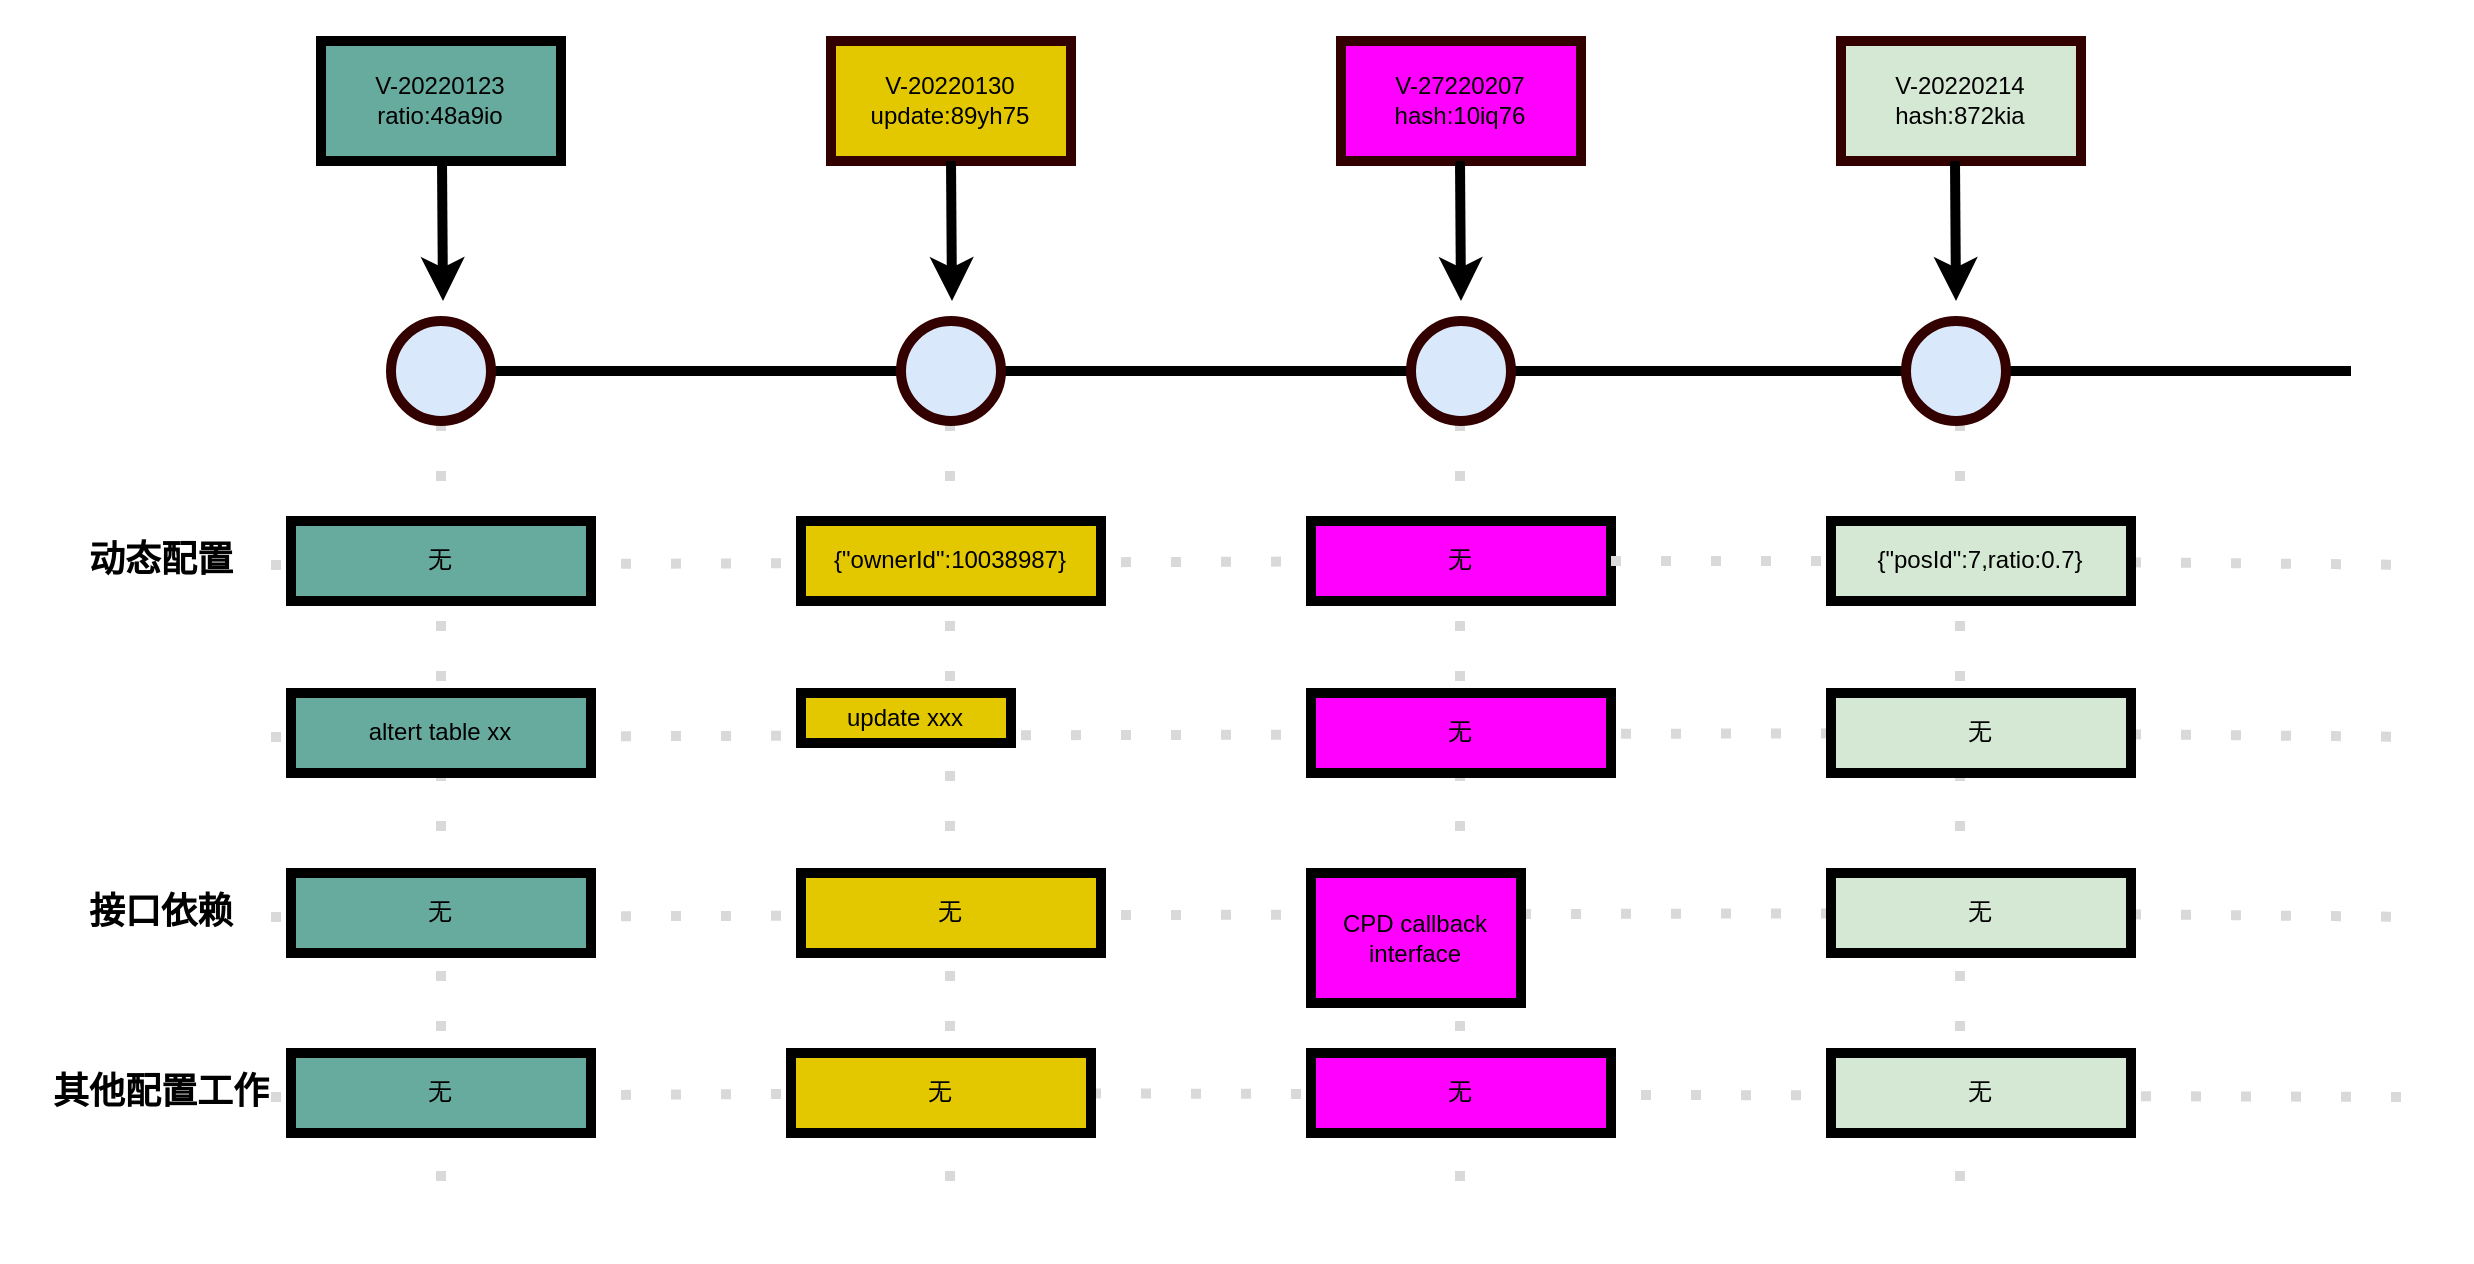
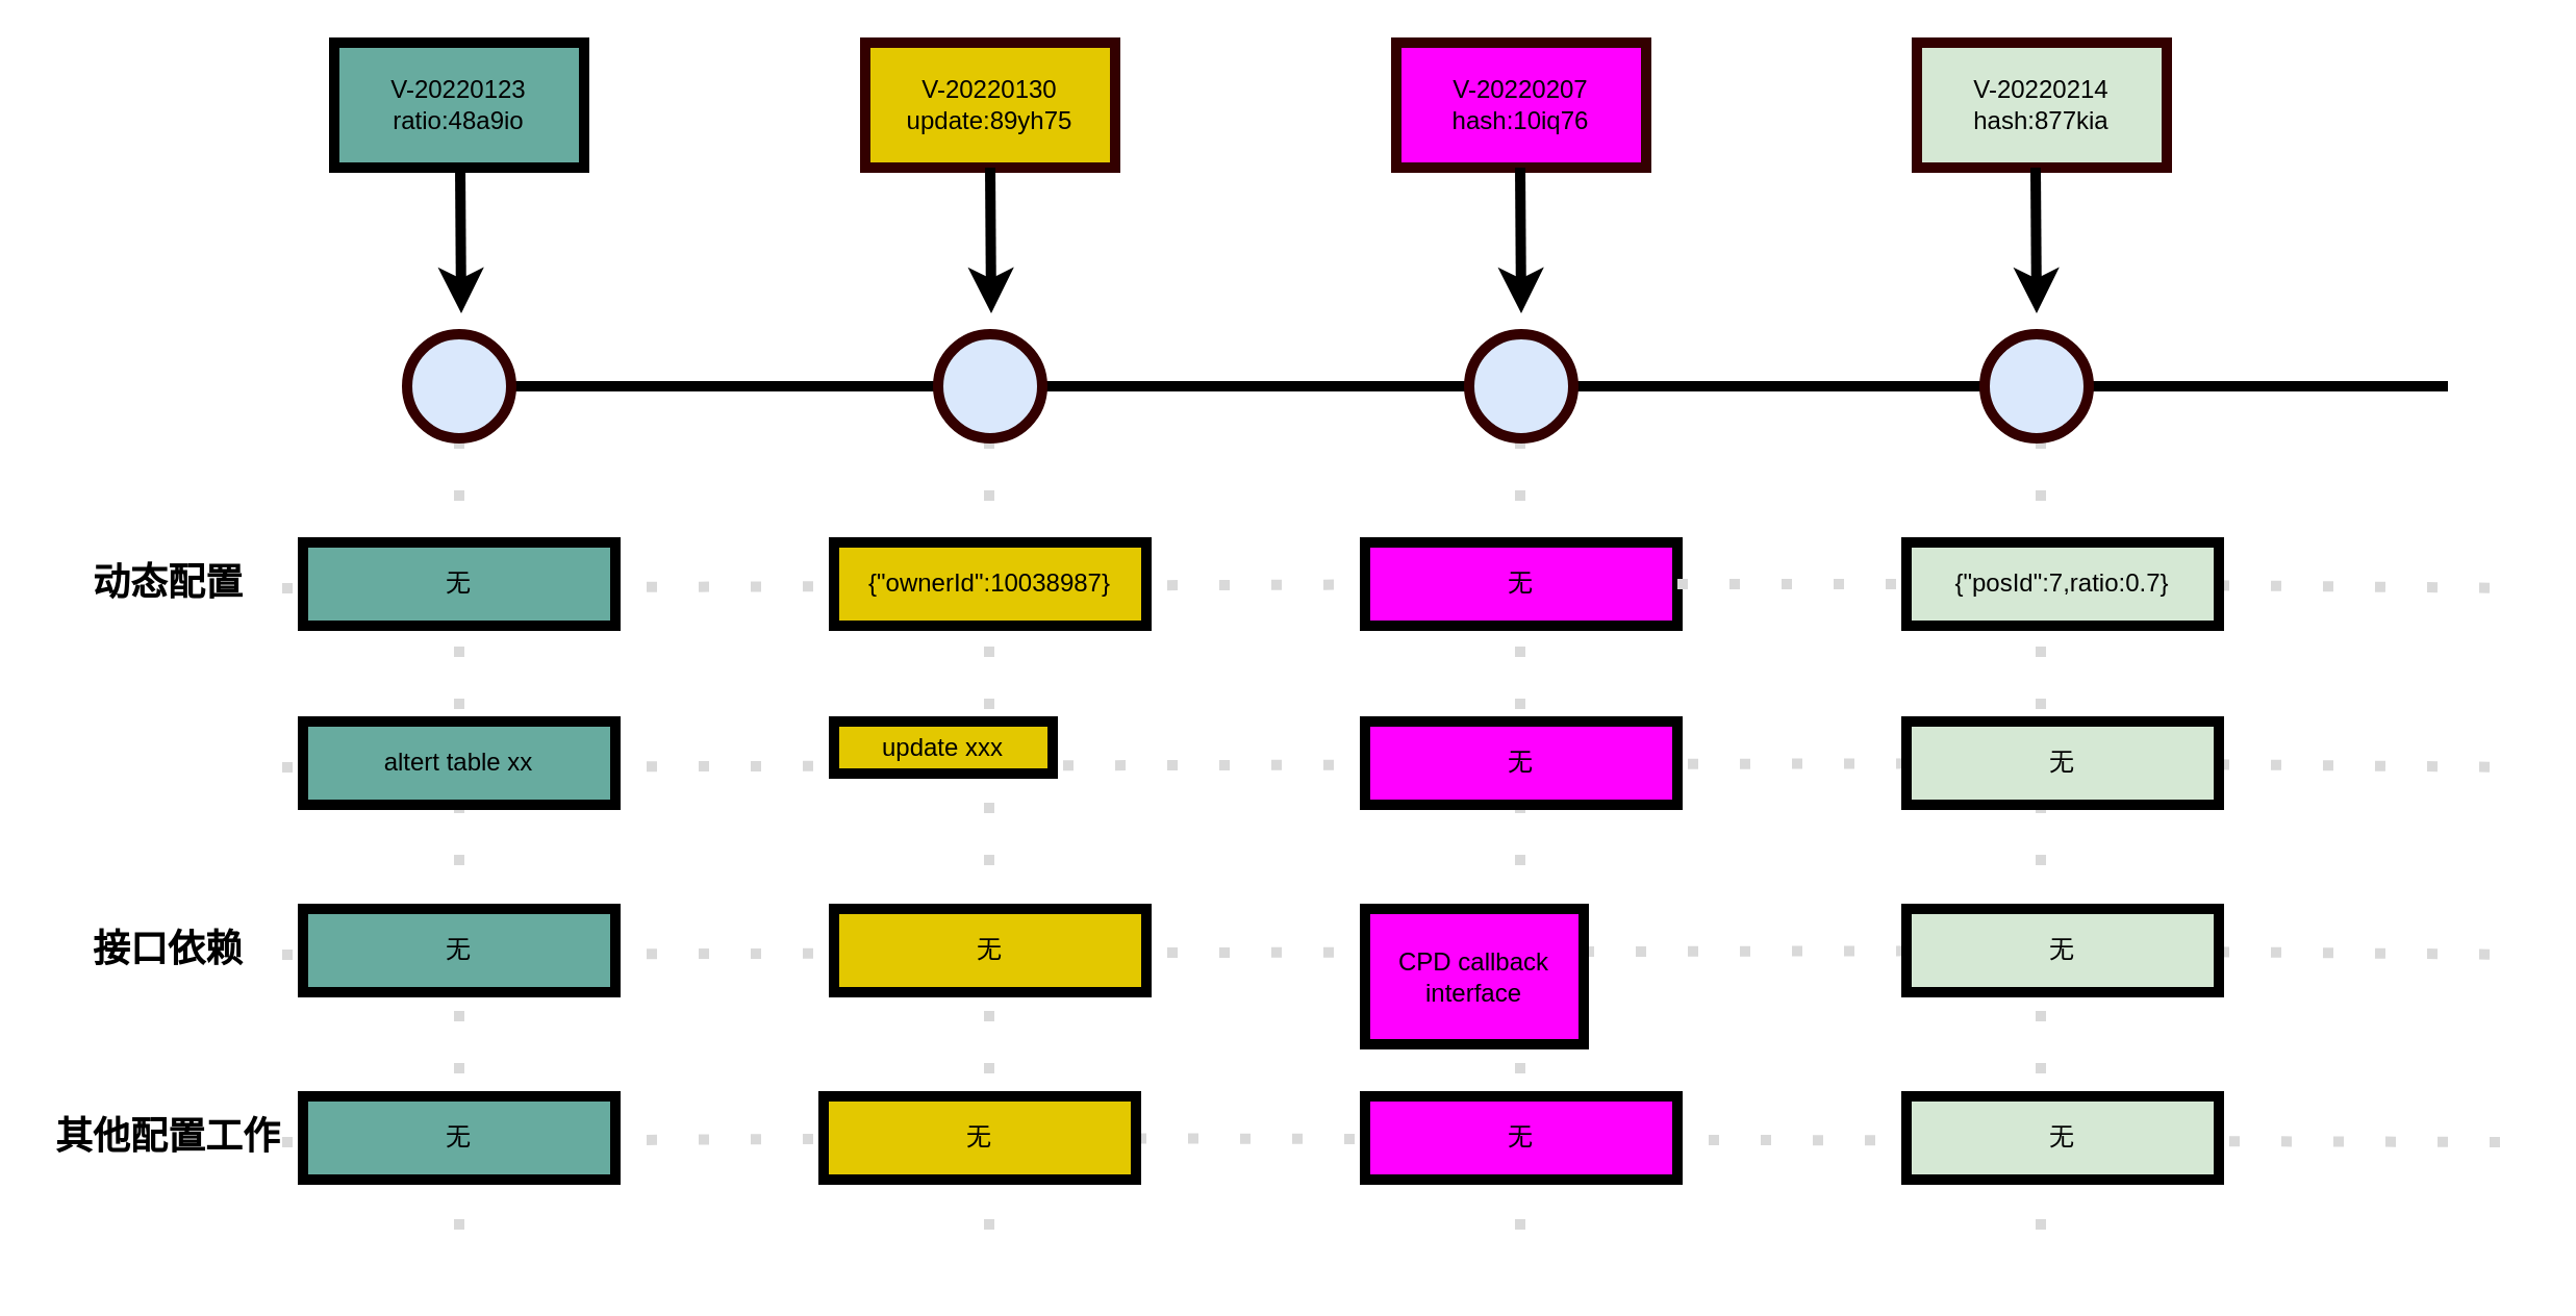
- <mxCell id="14" value="V-27220207&lt;br&gt;hash:10iq76" style="rounded=0;whiteSpace=wrap;html=1;strokeWidth=5;fillColor=#FF00FF;strokeColor=#330000;gradientColor=none;" parent="1" vertex="1"><mxGeometry x="670" y="20" width="120" height="60" as="geometry" /></mxCell>
+ <mxCell id="14" value="V-20220207&lt;br&gt;hash:10iq76" style="rounded=0;whiteSpace=wrap;html=1;strokeWidth=5;fillColor=#FF00FF;strokeColor=#330000;gradientColor=none;" parent="1" vertex="1"><mxGeometry x="670" y="20" width="120" height="60" as="geometry" /></mxCell>
- <mxCell id="16" value="V-20220214&lt;br&gt;hash:872kia" style="rounded=0;whiteSpace=wrap;html=1;strokeWidth=5;strokeColor=#330000;gradientColor=none;fillColor=#D5E8D4;" parent="1" vertex="1"><mxGeometry x="920" y="20" width="120" height="60" as="geometry" /></mxCell>
+ <mxCell id="16" value="V-20220214&lt;br&gt;hash:877kia" style="rounded=0;whiteSpace=wrap;html=1;strokeWidth=5;strokeColor=#330000;gradientColor=none;fillColor=#D5E8D4;" parent="1" vertex="1"><mxGeometry x="920" y="20" width="120" height="60" as="geometry" /></mxCell>
